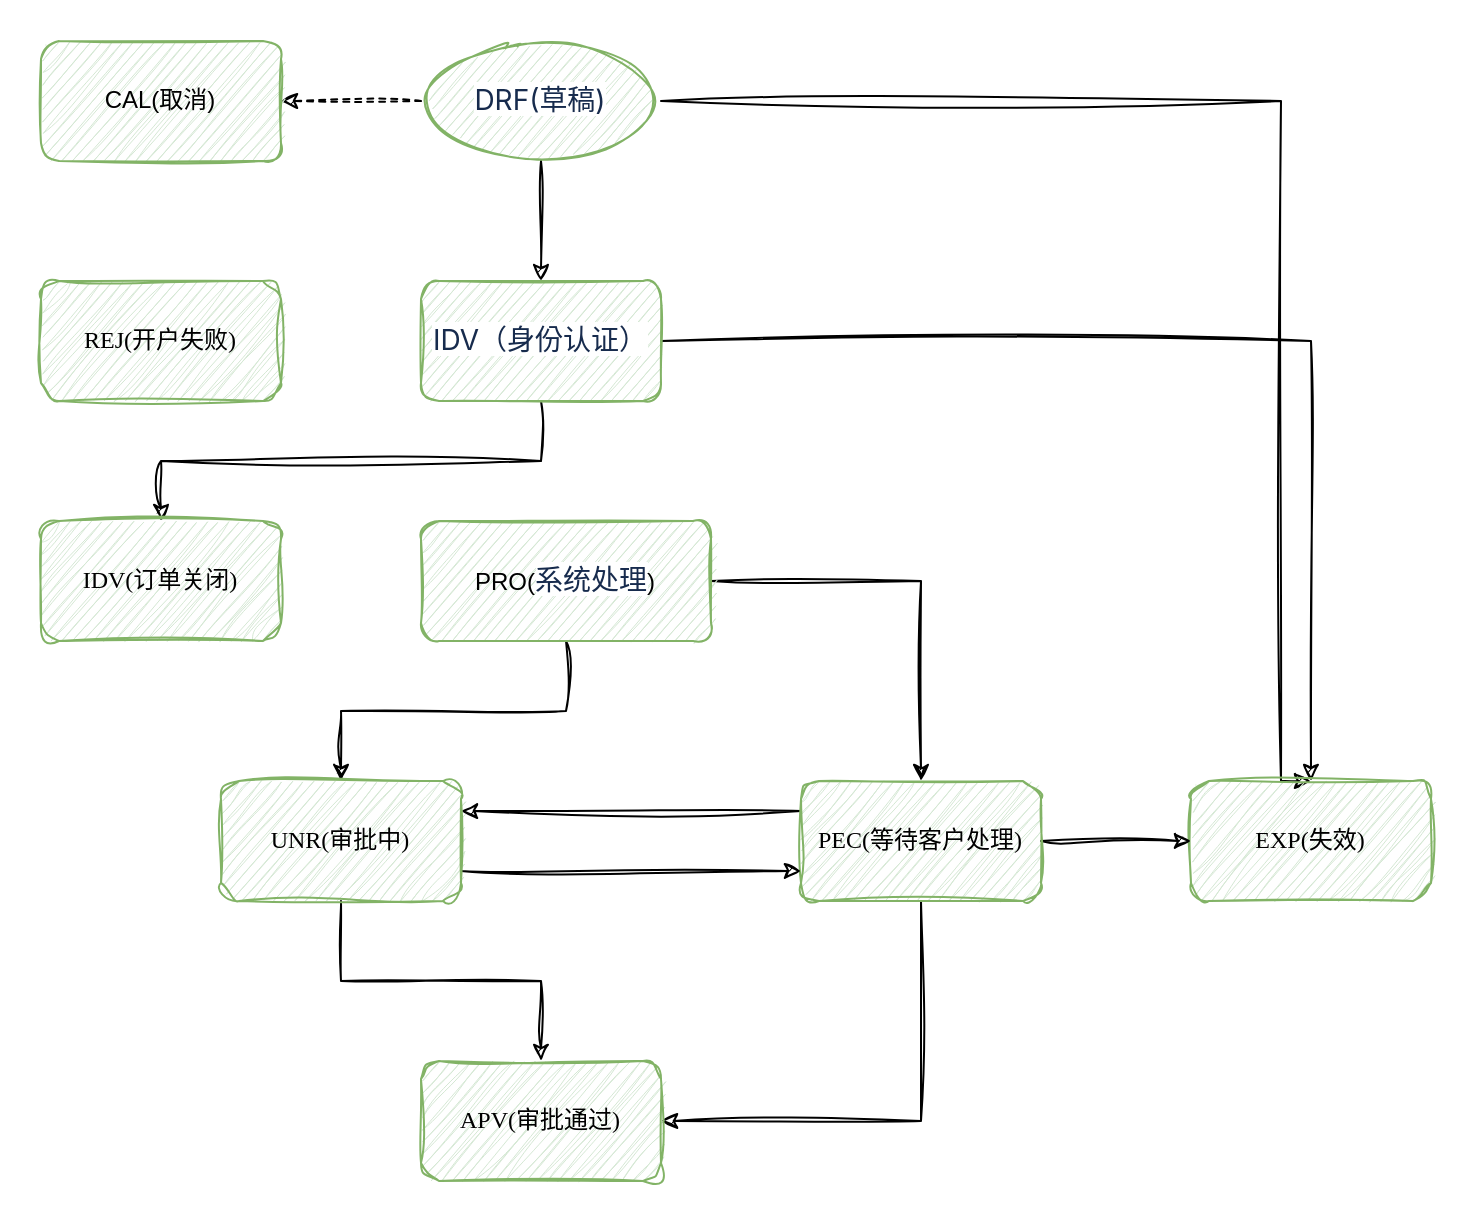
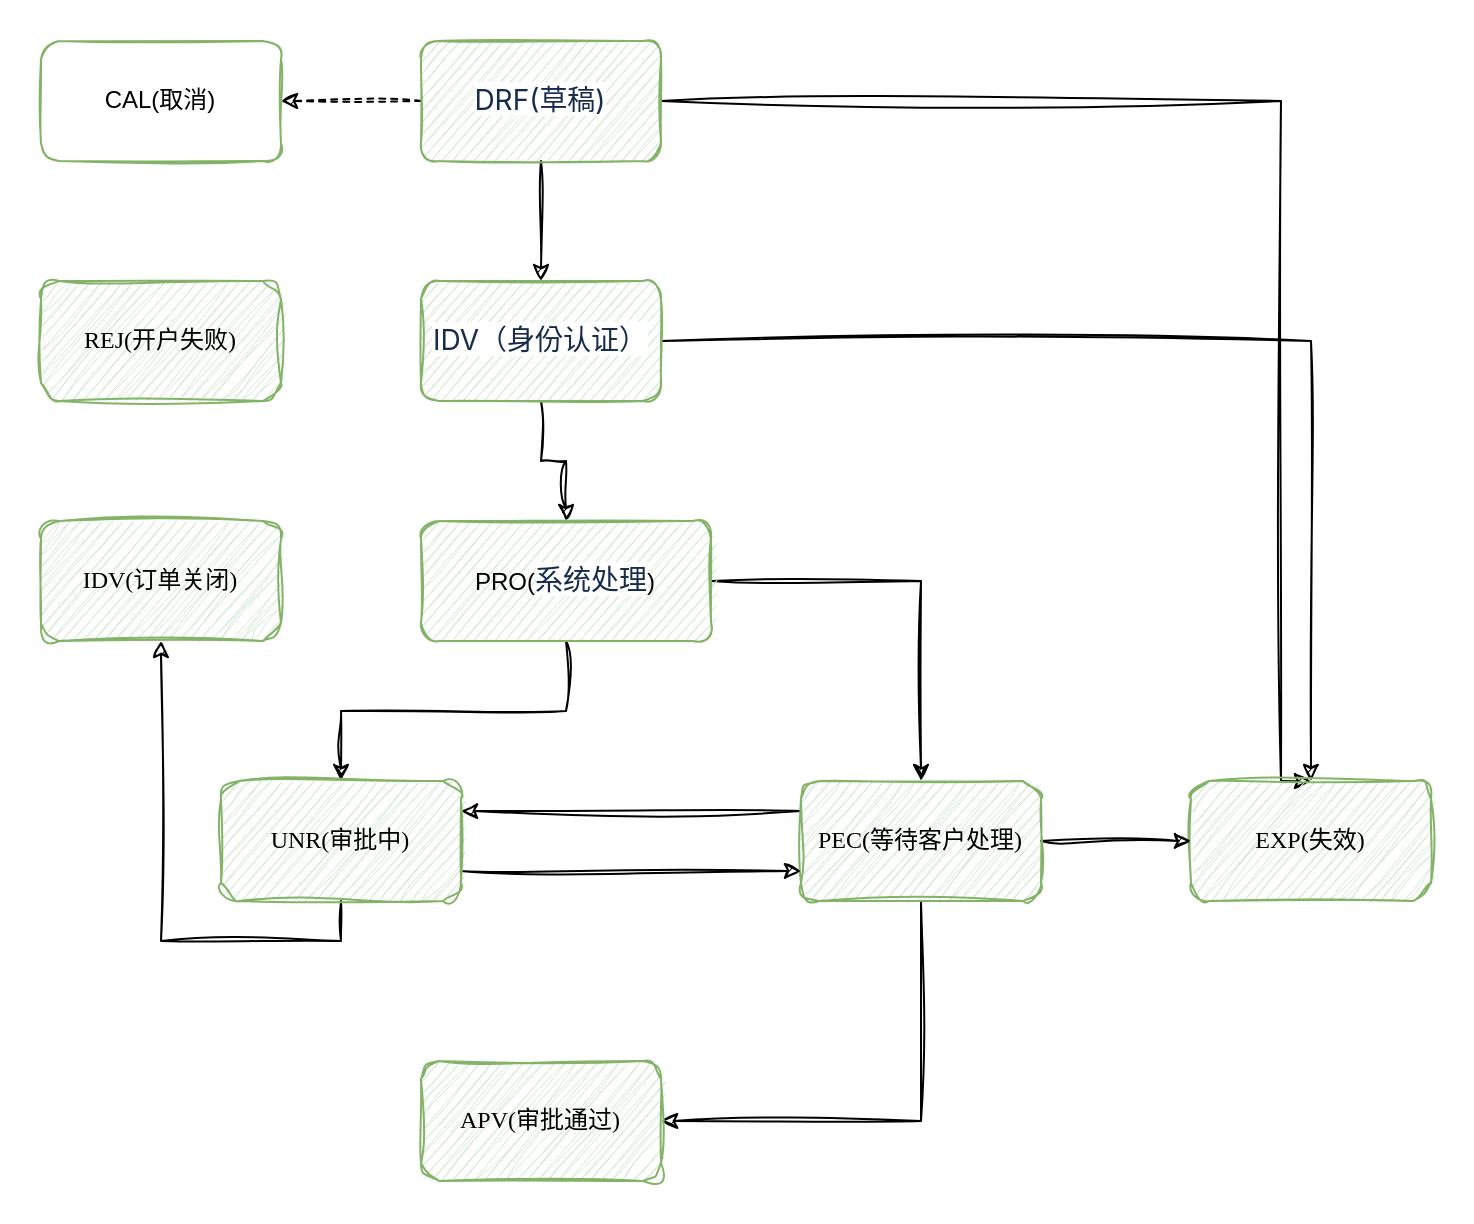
- <mxCell id="12" value="CAL(取消)" style="rounded=1;whiteSpace=wrap;html=1;sketch=1;fillColor=#d5e8d4;strokeColor=#82b366;" vertex="1" parent="1"><mxGeometry x="20" y="20" width="120" height="60" as="geometry" /></mxCell>
+ <mxCell id="12" value="CAL(取消)" style="rounded=1;whiteSpace=wrap;html=1;sketch=1;fillColor=#ffffff;strokeColor=#82b366;" vertex="1" parent="1"><mxGeometry x="20" y="20" width="120" height="60" as="geometry" /></mxCell>
- <mxCell id="5" value="&lt;span style=&quot;color: rgb(23, 43, 77); font-family: -apple-system, BlinkMacSystemFont, &amp;quot;Segoe UI&amp;quot;, Roboto, Oxygen, Ubuntu, &amp;quot;Fira Sans&amp;quot;, &amp;quot;Droid Sans&amp;quot;, &amp;quot;Helvetica Neue&amp;quot;, sans-serif; font-size: 14px; text-align: left; background-color: rgb(255, 255, 255);&quot;&gt;DRF(草稿)&lt;/span&gt;" style="ellipse;whiteSpace=wrap;html=1;sketch=1;fillColor=#d5e8d4;strokeColor=#82b366;" vertex="1" parent="1"><mxGeometry x="210" y="20" width="120" height="60" as="geometry" /></mxCell>
+ <mxCell id="5" value="&lt;span style=&quot;color: rgb(23, 43, 77); font-family: -apple-system, BlinkMacSystemFont, &amp;quot;Segoe UI&amp;quot;, Roboto, Oxygen, Ubuntu, &amp;quot;Fira Sans&amp;quot;, &amp;quot;Droid Sans&amp;quot;, &amp;quot;Helvetica Neue&amp;quot;, sans-serif; font-size: 14px; text-align: left; background-color: rgb(255, 255, 255);&quot;&gt;DRF(草稿)&lt;/span&gt;" style="rounded=1;whiteSpace=wrap;html=1;sketch=1;fillColor=#d5e8d4;strokeColor=#82b366;" vertex="1" parent="1"><mxGeometry x="210" y="20" width="120" height="60" as="geometry" /></mxCell>
- <mxCell id="6" style="edgeStyle=orthogonalEdgeStyle;rounded=0;sketch=1;hachureGap=4;jiggle=2;orthogonalLoop=1;jettySize=auto;html=1;exitX=0.5;exitY=1;exitDx=0;exitDy=0;fontFamily=Architects Daughter;fontSource=https%3A%2F%2Ffonts.googleapis.com%2Fcss%3Ffamily%3DArchitects%2BDaughter;fontSize=12;" edge="1" parent="1" source="8" target="23"><mxGeometry relative="1" as="geometry" /></mxCell>
+ <mxCell id="6" style="edgeStyle=orthogonalEdgeStyle;rounded=0;sketch=1;hachureGap=4;jiggle=2;orthogonalLoop=1;jettySize=auto;html=1;exitX=0.5;exitY=1;exitDx=0;exitDy=0;fontFamily=Architects Daughter;fontSource=https%3A%2F%2Ffonts.googleapis.com%2Fcss%3Ffamily%3DArchitects%2BDaughter;fontSize=12;" edge="1" parent="1" source="8" target="11"><mxGeometry relative="1" as="geometry" /></mxCell>
- <mxCell id="18" style="edgeStyle=orthogonalEdgeStyle;rounded=0;sketch=1;hachureGap=4;jiggle=2;orthogonalLoop=1;jettySize=auto;html=1;exitX=0.5;exitY=1;exitDx=0;exitDy=0;fontFamily=Architects Daughter;fontSource=https%3A%2F%2Ffonts.googleapis.com%2Fcss%3Ffamily%3DArchitects%2BDaughter;fontSize=12;" edge="1" parent="1" source="20" target="21"><mxGeometry relative="1" as="geometry" /></mxCell>
+ <mxCell id="18" style="edgeStyle=orthogonalEdgeStyle;rounded=0;sketch=1;hachureGap=4;jiggle=2;orthogonalLoop=1;jettySize=auto;html=1;exitX=0.5;exitY=1;exitDx=0;exitDy=0;fontFamily=Architects Daughter;fontSource=https%3A%2F%2Ffonts.googleapis.com%2Fcss%3Ffamily%3DArchitects%2BDaughter;fontSize=12;" edge="1" parent="1" source="20" target="23"><mxGeometry relative="1" as="geometry" /></mxCell>
